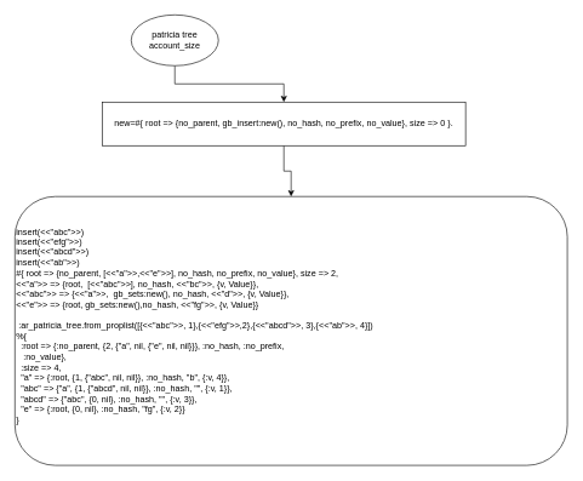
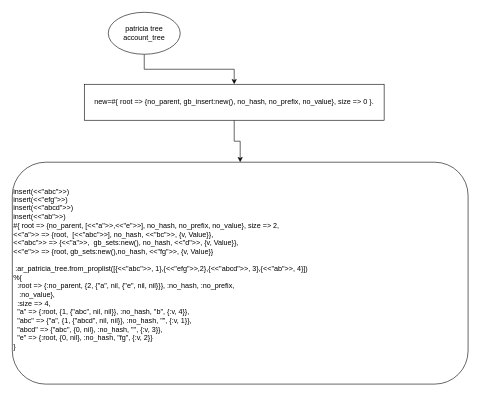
- <mxCell id="5" value="patricia tree account_size" style="ellipse;whiteSpace=wrap;html=1;" parent="1" vertex="1"><mxGeometry x="180" width="120" height="70" as="geometry" y="20" /></mxCell>
+ <mxCell id="5" value="patricia tree account_tree" style="ellipse;whiteSpace=wrap;html=1;" parent="1" vertex="1"><mxGeometry x="180" width="120" height="70" as="geometry" y="20" /></mxCell>
